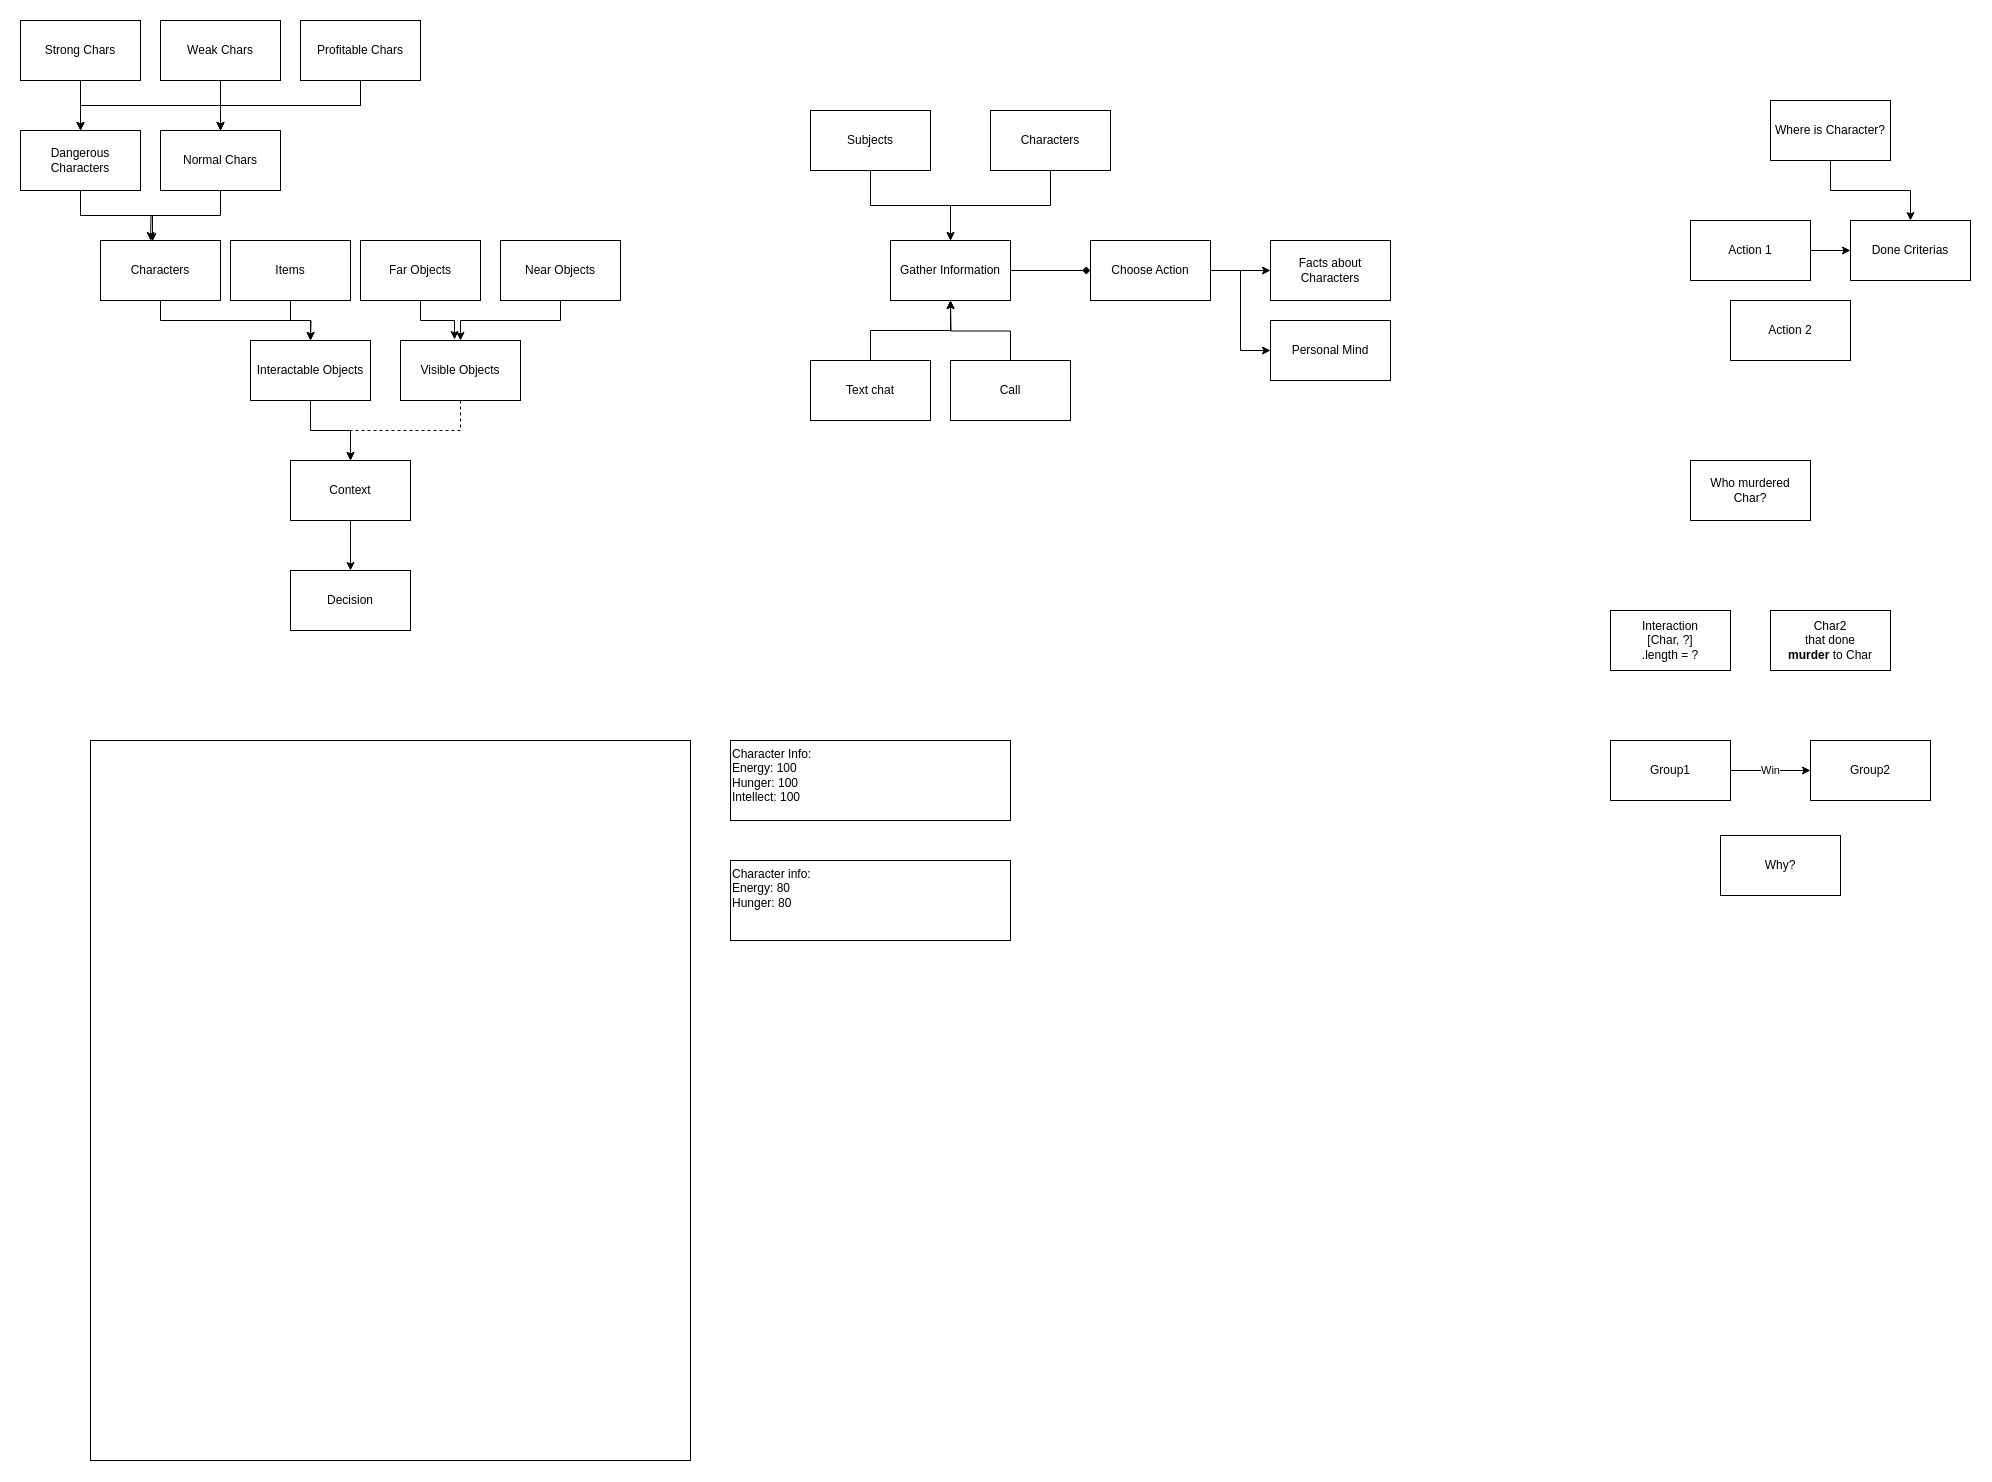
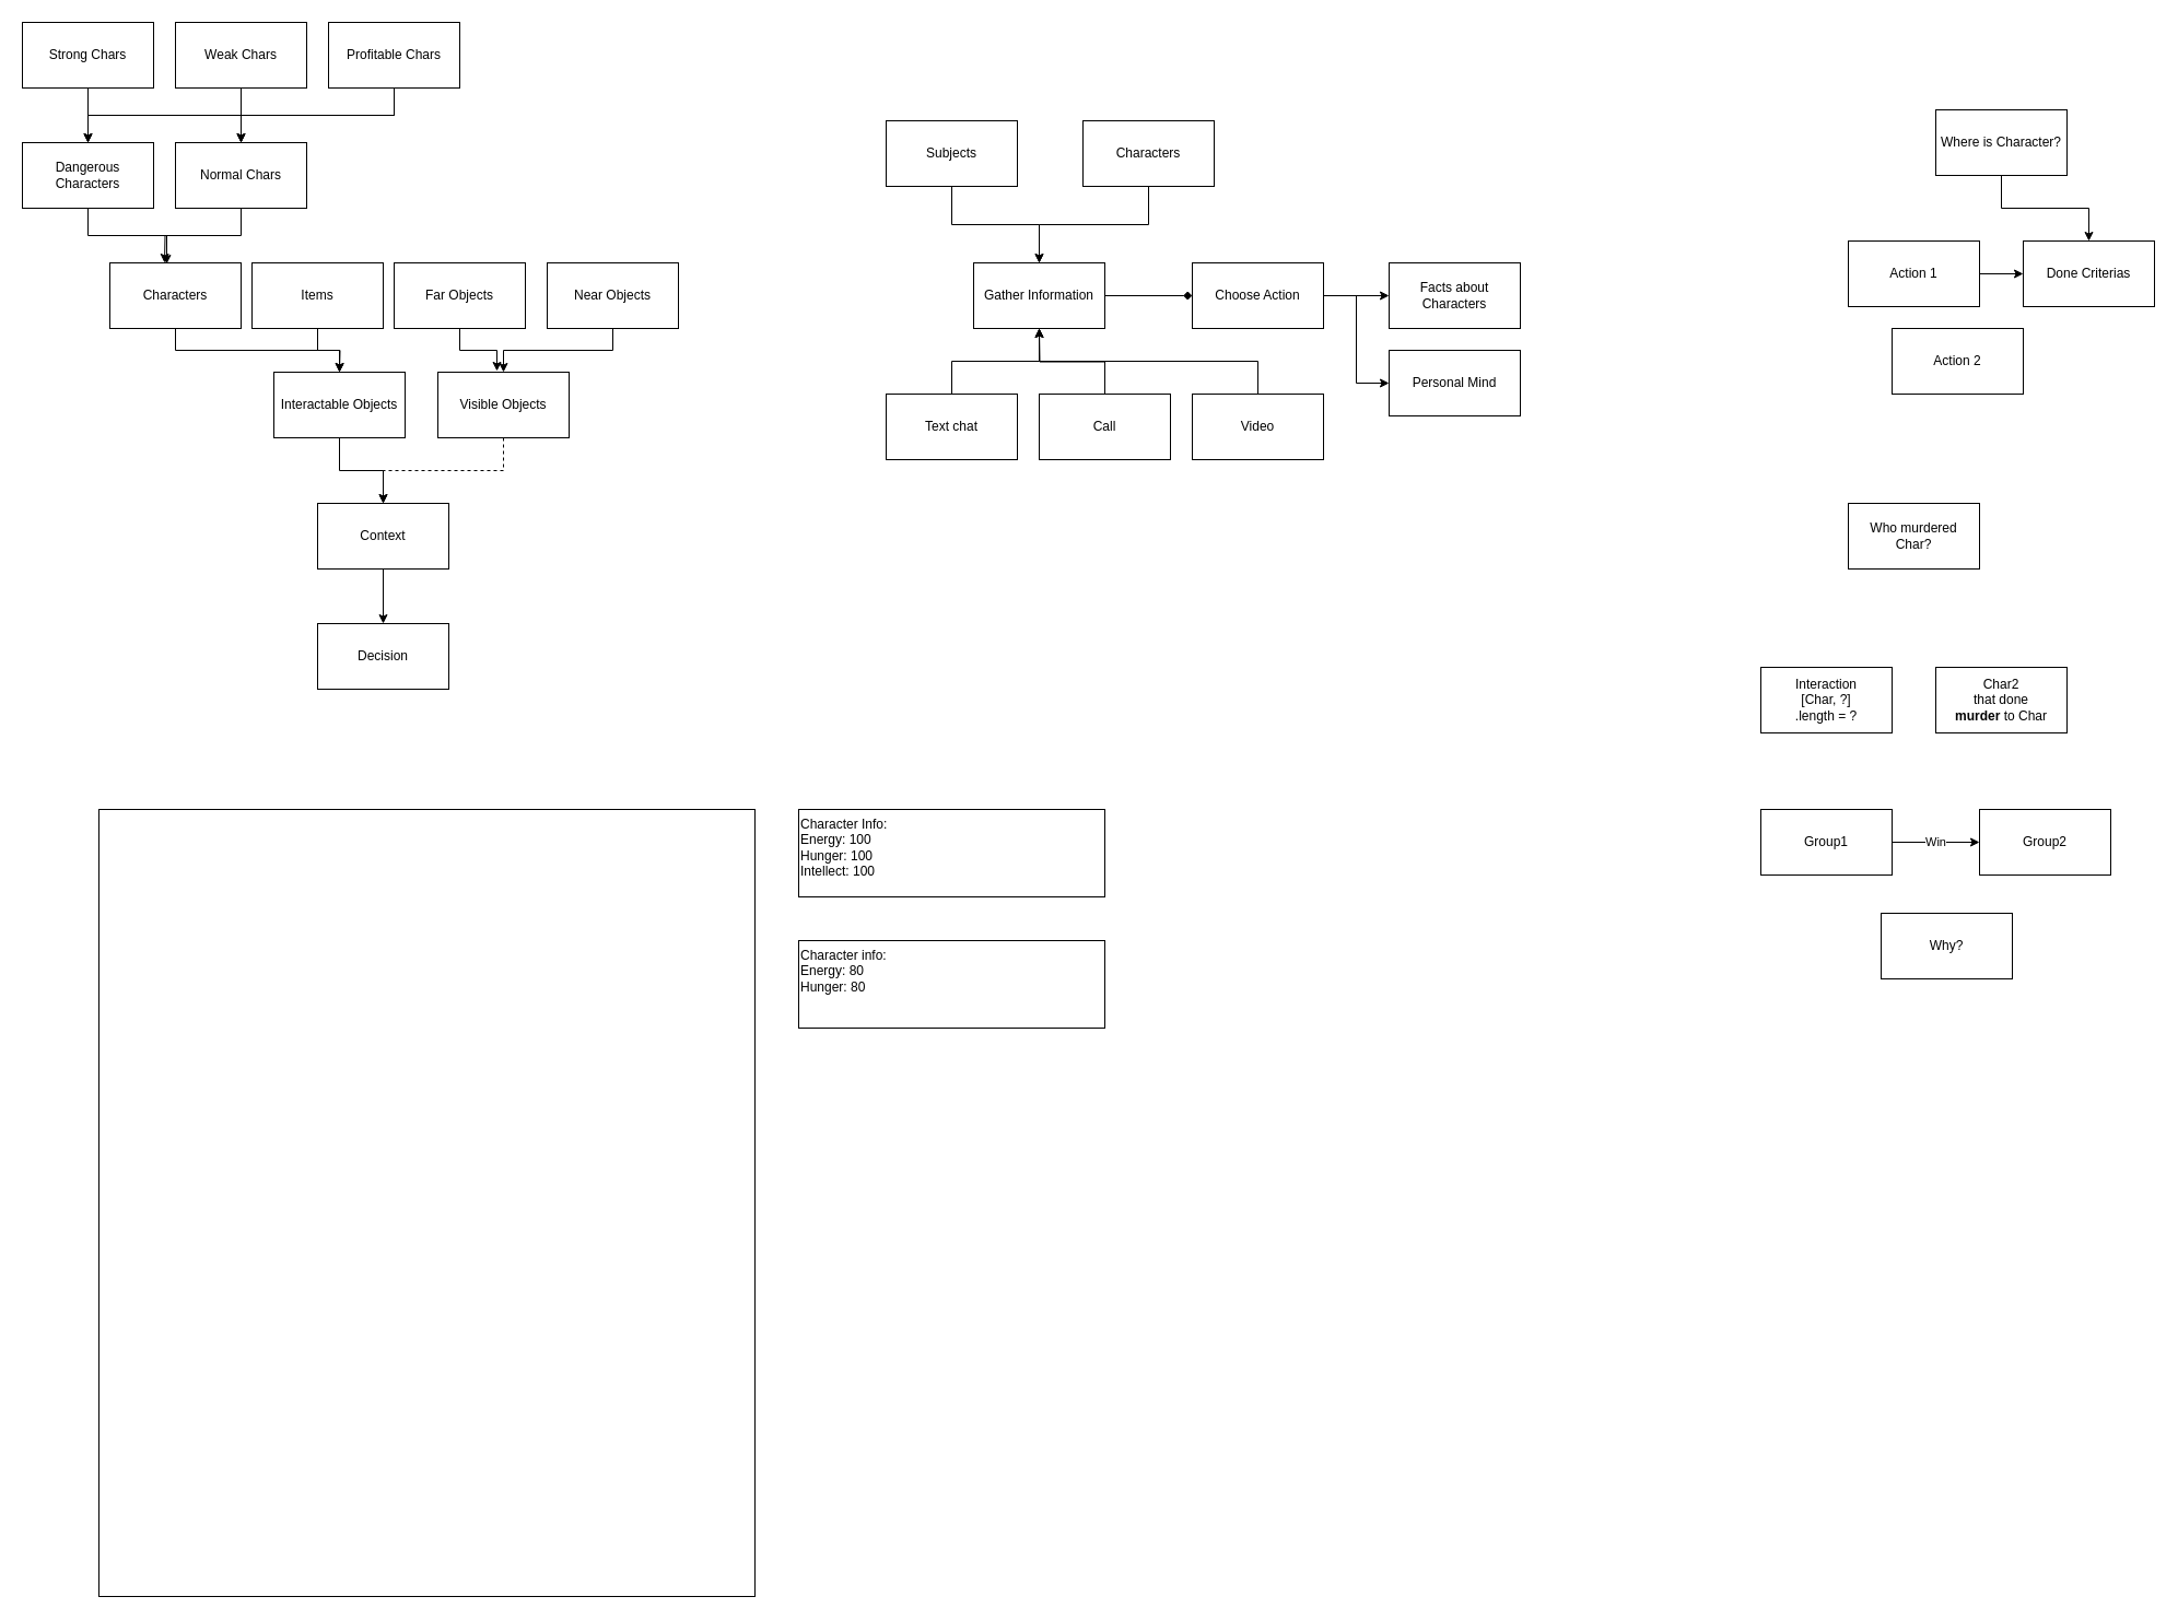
+ <mxCell id="43" style="edgeStyle=orthogonalEdgeStyle;rounded=0;orthogonalLoop=1;jettySize=auto;html=1;exitX=0.5;exitY=0;exitDx=0;exitDy=0;entryX=0.5;entryY=1;entryDx=0;entryDy=0;" edge="1" parent="1" source="44" target="34"><mxGeometry relative="1" as="geometry" /></mxCell>
+ <mxCell id="44" value="Video" style="rounded=0;whiteSpace=wrap;html=1;align=center;" vertex="1" parent="1"><mxGeometry x="1090" y="360" width="120" height="60" as="geometry" /></mxCell>
